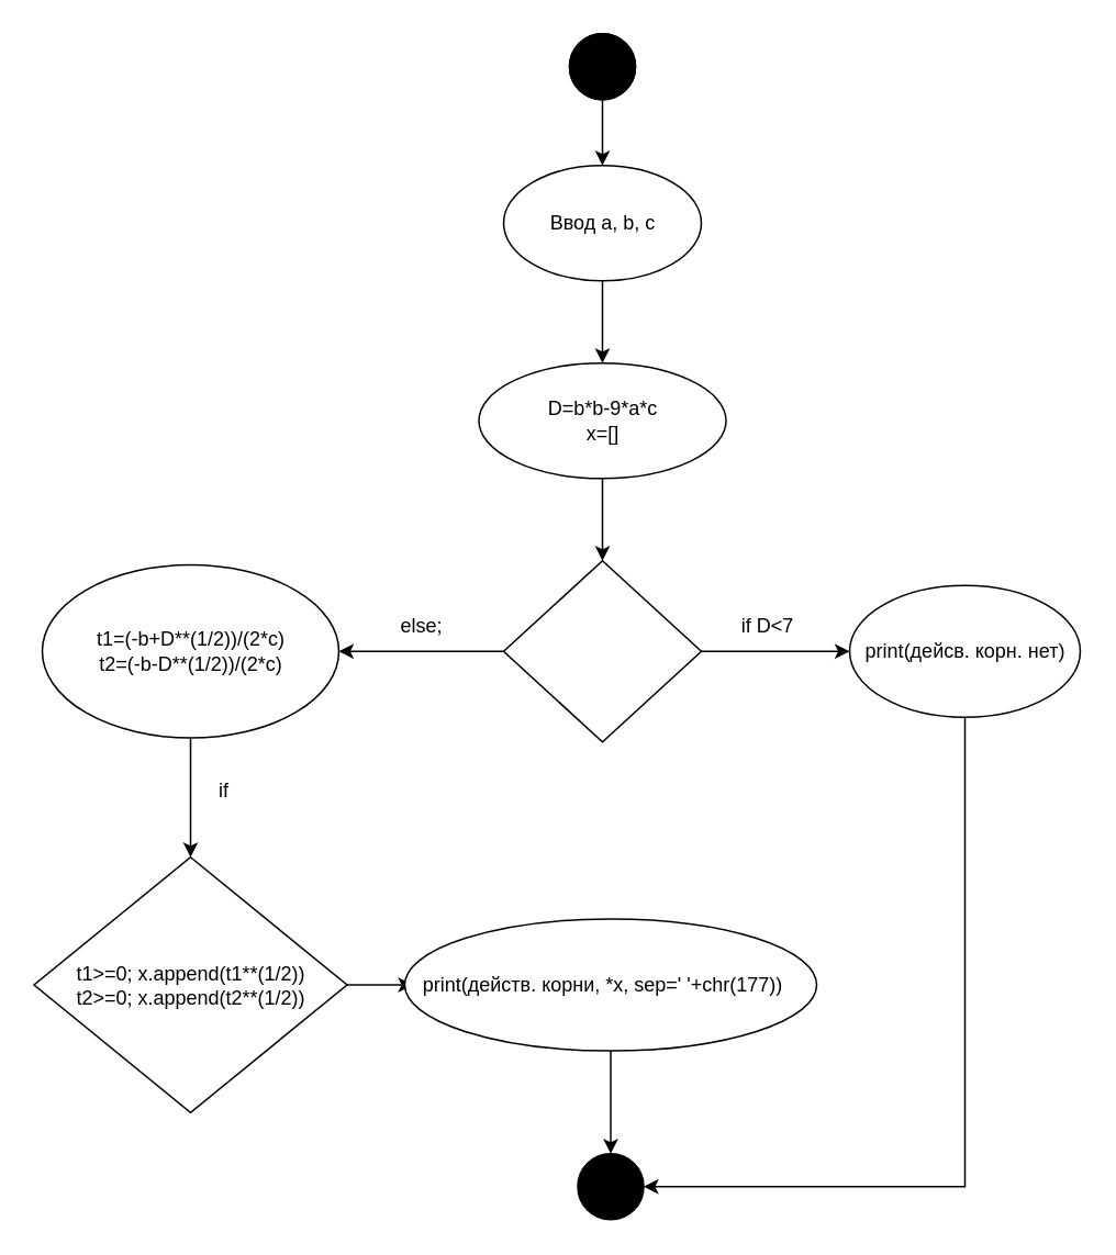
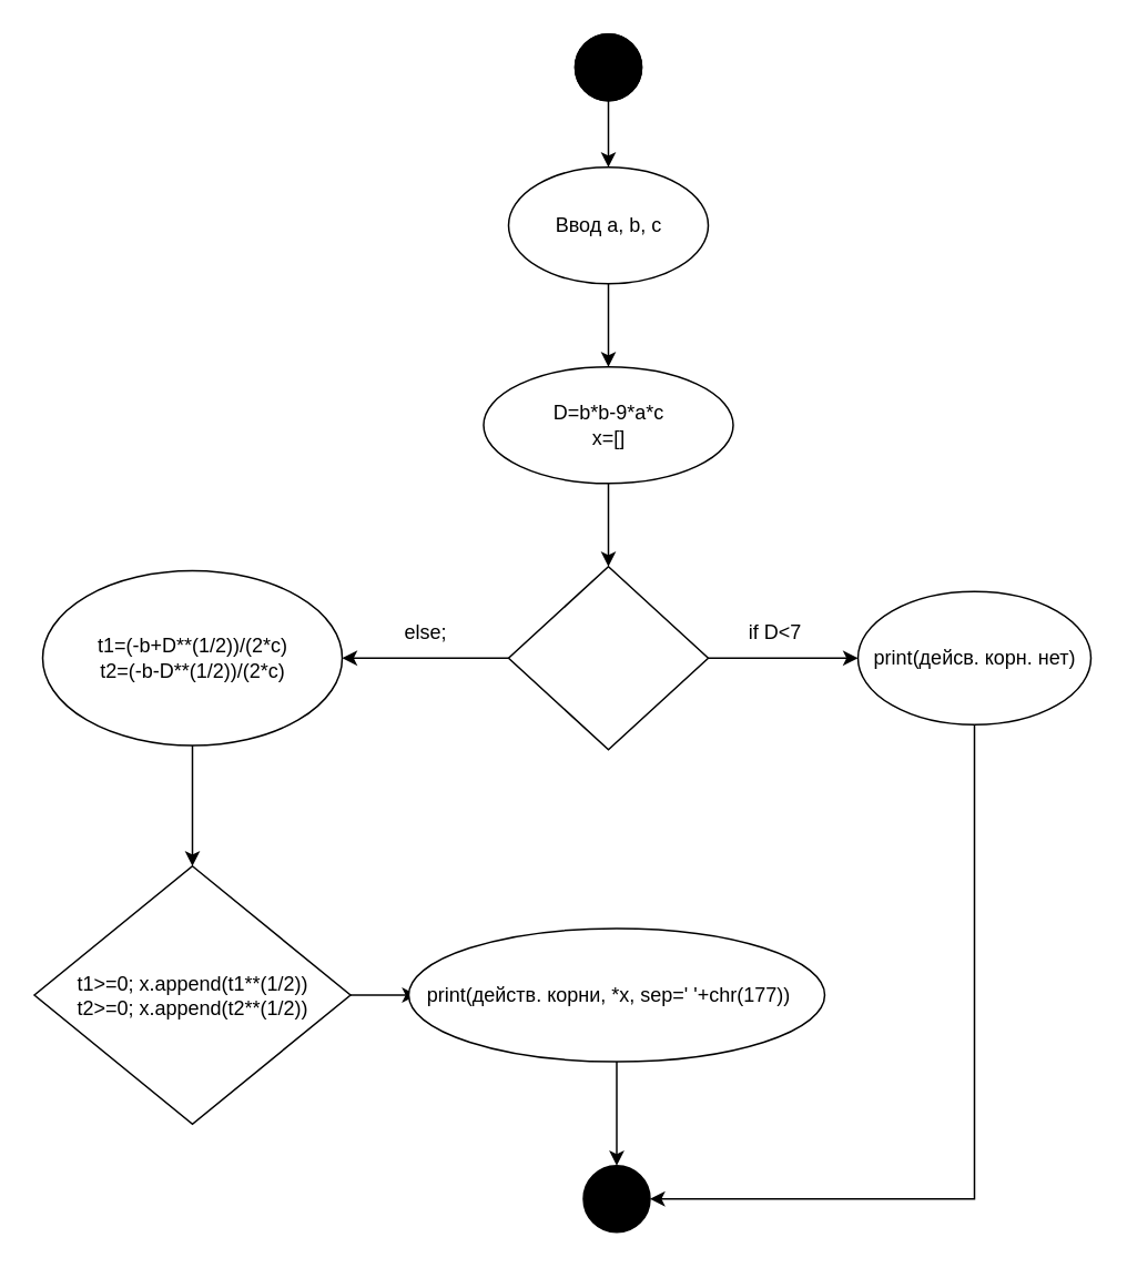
- <mxCell id="24" value="if" style="text;html=1;resizable=0;autosize=1;align=center;verticalAlign=middle;points=[];fillColor=none;strokeColor=none;rounded=0;" vertex="1" parent="1"><mxGeometry x="125" y="470" width="20" height="20" as="geometry" /></mxCell>
